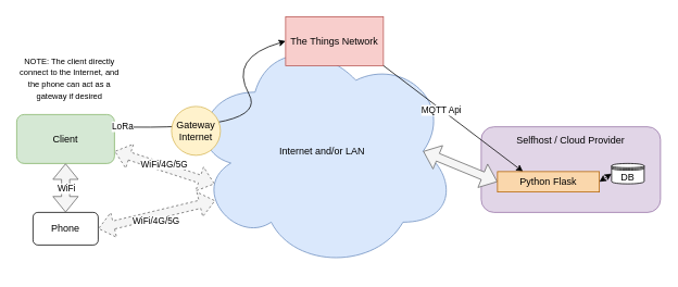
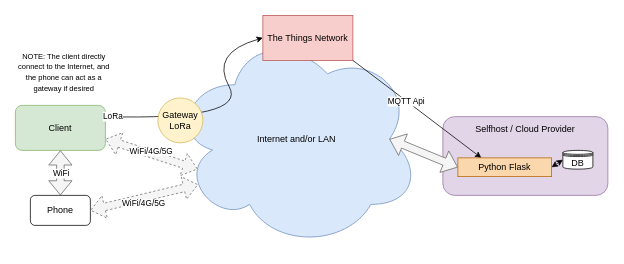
- <mxCell id="13" value="&lt;div&gt;Gateway&lt;/div&gt;&lt;div&gt;Internet&lt;/div&gt;" style="ellipse;whiteSpace=wrap;html=1;fillColor=#fff2cc;strokeColor=#d6b656;" parent="1" vertex="1"><mxGeometry x="210" y="130" width="60" height="60" as="geometry" /></mxCell>
+ <mxCell id="13" value="&lt;div&gt;Gateway&lt;/div&gt;&lt;div&gt;LoRa&lt;/div&gt;" style="ellipse;whiteSpace=wrap;html=1;fillColor=#fff2cc;strokeColor=#d6b656;" parent="1" vertex="1"><mxGeometry x="210" y="130" width="60" height="60" as="geometry" /></mxCell>
